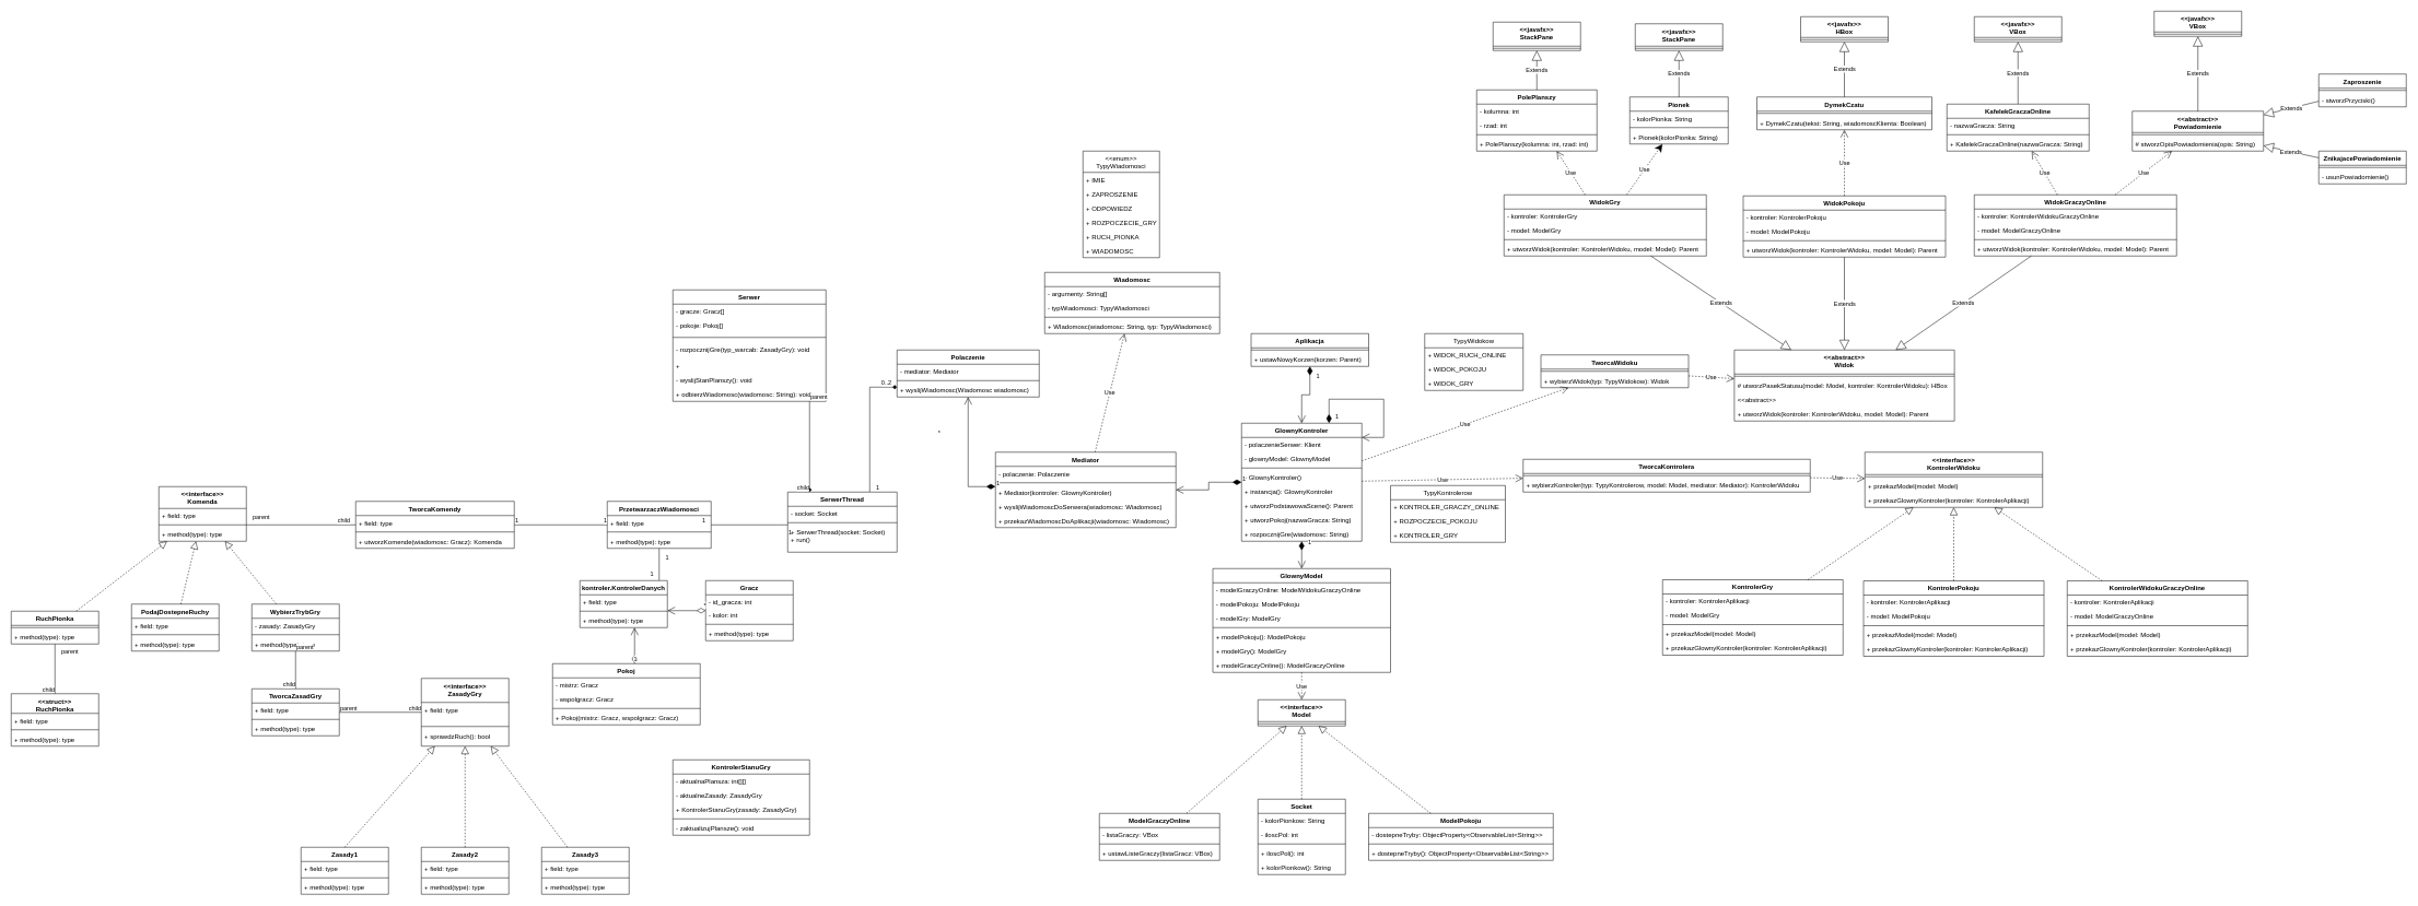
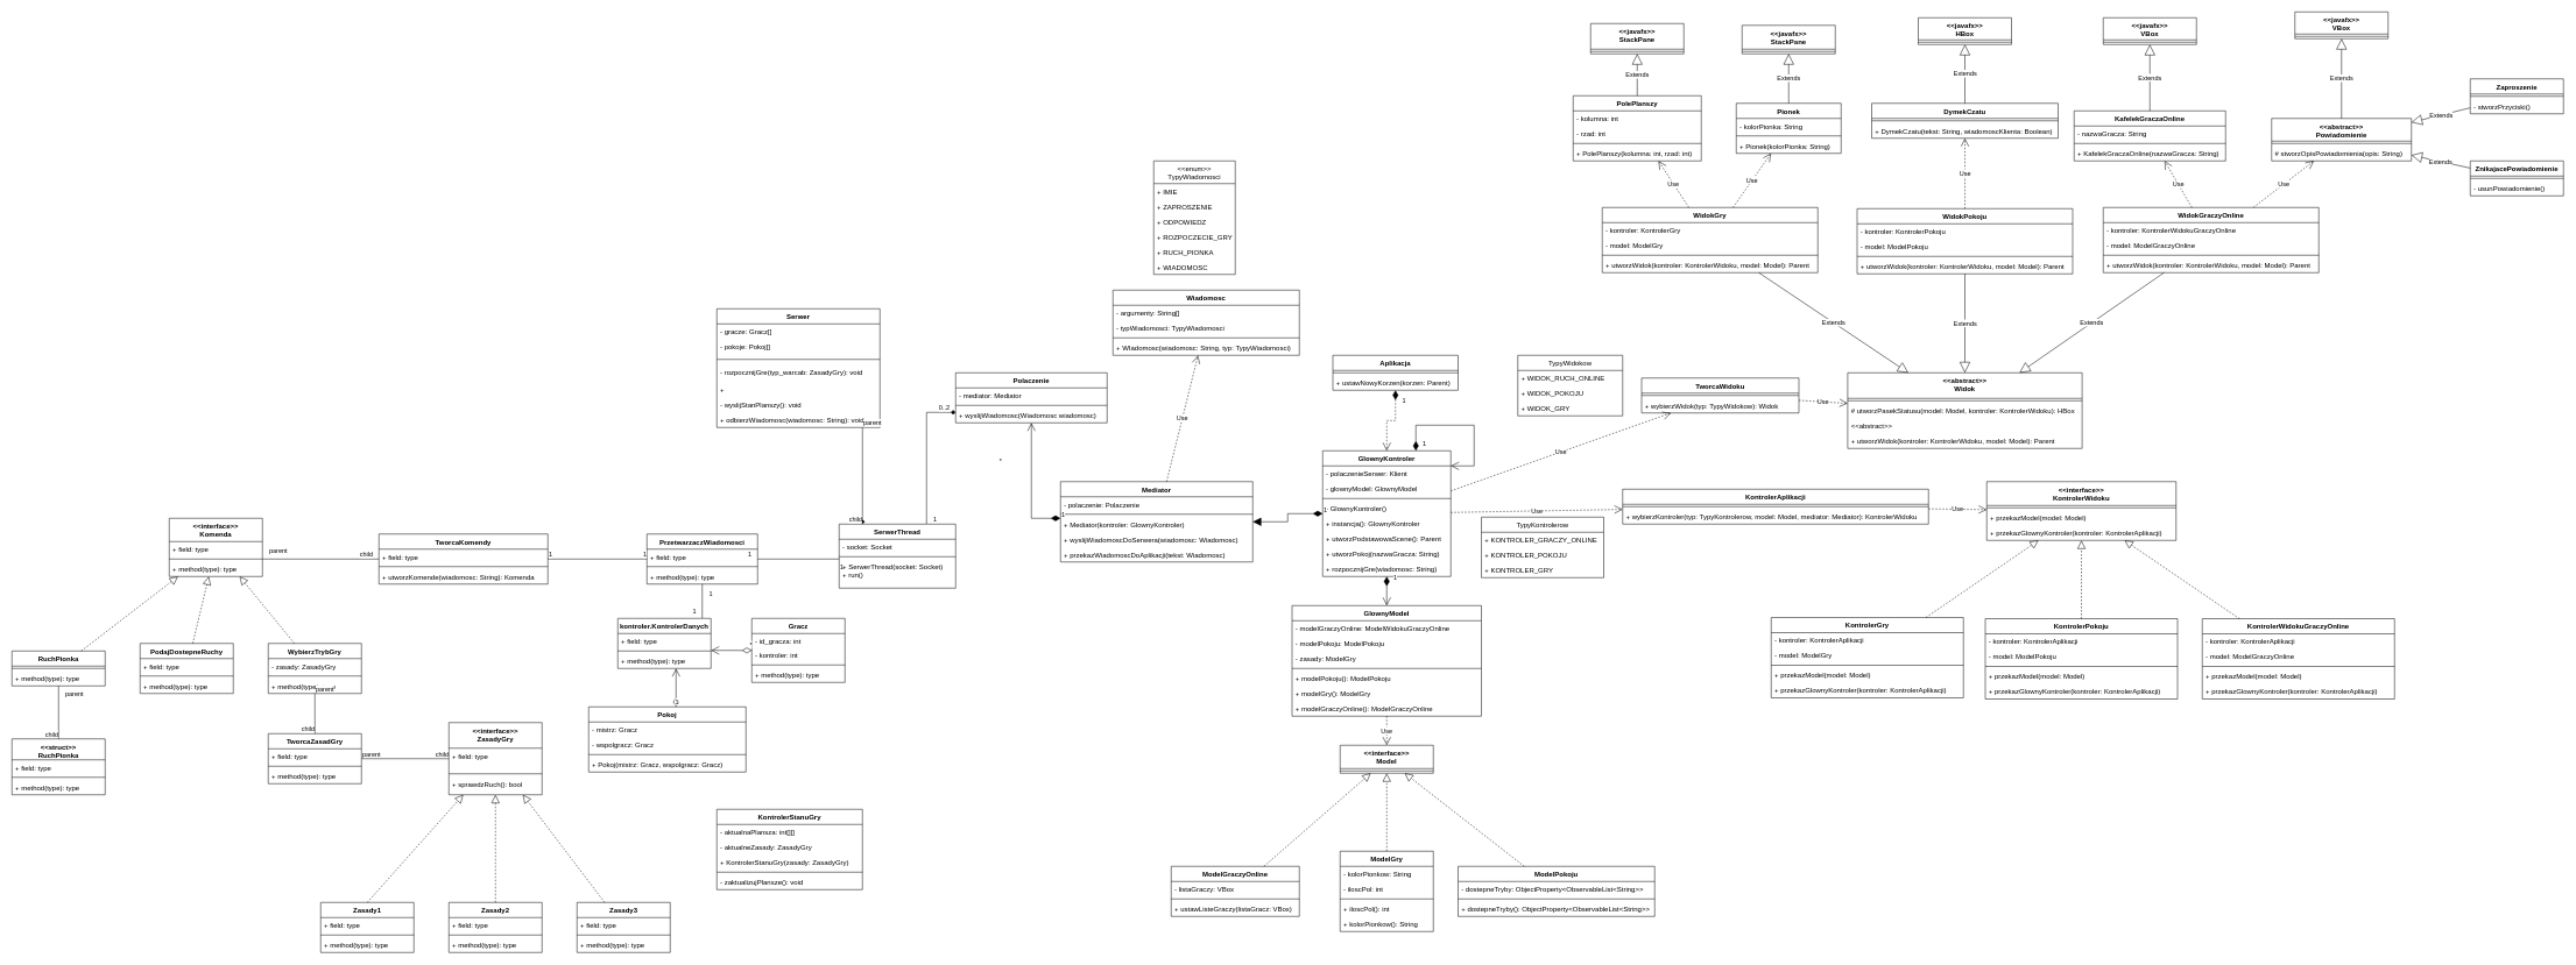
- <mxCell id="250" value="Use" style="endArrow=classic;endSize=12;dashed=1;html=1;rounded=0;" parent="1" source="151" target="220" edge="1"><mxGeometry width="160" relative="1" as="geometry"><mxPoint x="3030" y="290" as="sourcePoint" /><mxPoint x="3190" y="290" as="targetPoint" /></mxGeometry></mxCell>
+ <mxCell id="250" value="Use" style="endArrow=open;endSize=12;dashed=1;html=1;rounded=0;" parent="1" source="151" target="220" edge="1"><mxGeometry width="160" relative="1" as="geometry"><mxPoint x="3030" y="290" as="sourcePoint" /><mxPoint x="3190" y="290" as="targetPoint" /></mxGeometry></mxCell>
- <mxCell id="169" value="1" style="endArrow=open;html=1;endSize=12;startArrow=diamondThin;startSize=14;startFill=1;edgeStyle=orthogonalEdgeStyle;align=left;verticalAlign=bottom;rounded=0;" parent="1" source="121" target="129" edge="1"><mxGeometry x="-0.551" y="10" relative="1" as="geometry"><mxPoint x="2380" y="630" as="sourcePoint" /><mxPoint x="2490" y="740" as="targetPoint" /><mxPoint as="offset" /></mxGeometry></mxCell>
+ <mxCell id="169" value="1" style="endArrow=open;html=1;endSize=12;startArrow=diamondThin;startSize=14;startFill=1;edgeStyle=orthogonalEdgeStyle;align=left;verticalAlign=bottom;rounded=0;dashed=1;" parent="1" source="121" target="129" edge="1"><mxGeometry x="-0.551" y="10" relative="1" as="geometry"><mxPoint x="2380" y="630" as="sourcePoint" /><mxPoint x="2490" y="740" as="targetPoint" /><mxPoint as="offset" /></mxGeometry></mxCell>
- <mxCell id="171" value="TworcaKontrolera" style="swimlane;fontStyle=1;align=center;verticalAlign=top;childLayout=stackLayout;horizontal=1;startSize=26;horizontalStack=0;resizeParent=1;resizeParentMax=0;resizeLast=0;collapsible=1;marginBottom=0;" parent="1" vertex="1"><mxGeometry x="2785" y="840" width="525" height="60" as="geometry" /></mxCell>
+ <mxCell id="171" value="KontrolerAplikacji" style="swimlane;fontStyle=1;align=center;verticalAlign=top;childLayout=stackLayout;horizontal=1;startSize=26;horizontalStack=0;resizeParent=1;resizeParentMax=0;resizeLast=0;collapsible=1;marginBottom=0;" parent="1" vertex="1"><mxGeometry x="2785" y="840" width="525" height="60" as="geometry" /></mxCell>
- <mxCell id="257" value="1" style="endArrow=open;html=1;endSize=12;startArrow=diamondThin;startSize=14;startFill=1;edgeStyle=orthogonalEdgeStyle;align=left;verticalAlign=bottom;rounded=0;" parent="1" source="129" target="251" edge="1"><mxGeometry x="-1" y="3" relative="1" as="geometry"><mxPoint x="2150" y="730" as="sourcePoint" /><mxPoint x="2080" y="720" as="targetPoint" /></mxGeometry></mxCell>
+ <mxCell id="257" value="1" style="endArrow=block;html=1;endSize=12;startArrow=diamondThin;startSize=14;startFill=1;edgeStyle=orthogonalEdgeStyle;align=left;verticalAlign=bottom;rounded=0;" parent="1" source="129" target="251" edge="1"><mxGeometry x="-1" y="3" relative="1" as="geometry"><mxPoint x="2150" y="730" as="sourcePoint" /><mxPoint x="2080" y="720" as="targetPoint" /></mxGeometry></mxCell>
- <mxCell id="256" value="+ przekazWiadomoscDoAplikacji(wiadomosc: Wiadomosc)" style="text;strokeColor=none;fillColor=none;align=left;verticalAlign=top;spacingLeft=4;spacingRight=4;overflow=hidden;rotatable=0;points=[[0,0.5],[1,0.5]];portConstraint=eastwest;" parent="251" vertex="1"><mxGeometry y="112" width="330" height="26" as="geometry" /></mxCell>
+ <mxCell id="256" value="+ przekazWiadomoscDoAplikacji(tekst: Wiadomosc)" style="text;strokeColor=none;fillColor=none;align=left;verticalAlign=top;spacingLeft=4;spacingRight=4;overflow=hidden;rotatable=0;points=[[0,0.5],[1,0.5]];portConstraint=eastwest;" parent="251" vertex="1"><mxGeometry y="112" width="330" height="26" as="geometry" /></mxCell>
- <mxCell id="206" value="+ ROZPOCZECIE_POKOJU" style="text;strokeColor=none;fillColor=none;align=left;verticalAlign=top;spacingLeft=4;spacingRight=4;overflow=hidden;rotatable=0;points=[[0,0.5],[1,0.5]];portConstraint=eastwest;" parent="204" vertex="1"><mxGeometry y="52" width="210" height="26" as="geometry" /></mxCell>
+ <mxCell id="206" value="+ KONTROLER_POKOJU" style="text;strokeColor=none;fillColor=none;align=left;verticalAlign=top;spacingLeft=4;spacingRight=4;overflow=hidden;rotatable=0;points=[[0,0.5],[1,0.5]];portConstraint=eastwest;" parent="204" vertex="1"><mxGeometry y="52" width="210" height="26" as="geometry" /></mxCell>
- <mxCell id="36" value="+ utworzKomende(wiadomosc: Gracz): Komenda" style="text;strokeColor=none;fillColor=none;align=left;verticalAlign=top;spacingLeft=4;spacingRight=4;overflow=hidden;rotatable=0;points=[[0,0.5],[1,0.5]];portConstraint=eastwest;" parent="33" vertex="1"><mxGeometry y="60" width="290" height="26" as="geometry" /></mxCell>
+ <mxCell id="36" value="+ utworzKomende(wiadomosc: String): Komenda" style="text;strokeColor=none;fillColor=none;align=left;verticalAlign=top;spacingLeft=4;spacingRight=4;overflow=hidden;rotatable=0;points=[[0,0.5],[1,0.5]];portConstraint=eastwest;" parent="33" vertex="1"><mxGeometry y="60" width="290" height="26" as="geometry" /></mxCell>
- <mxCell id="16" value="- kolor: int" style="text;strokeColor=none;fillColor=none;align=left;verticalAlign=top;spacingLeft=4;spacingRight=4;overflow=hidden;rotatable=0;points=[[0,0.5],[1,0.5]];portConstraint=eastwest;" parent="14" vertex="1"><mxGeometry y="50" width="160" height="26" as="geometry" /></mxCell>
+ <mxCell id="16" value="- kontroler: int" style="text;strokeColor=none;fillColor=none;align=left;verticalAlign=top;spacingLeft=4;spacingRight=4;overflow=hidden;rotatable=0;points=[[0,0.5],[1,0.5]];portConstraint=eastwest;" parent="14" vertex="1"><mxGeometry y="50" width="160" height="26" as="geometry" /></mxCell>
- <mxCell id="159" value="- modelGry: ModelGry" style="text;strokeColor=none;fillColor=none;align=left;verticalAlign=top;spacingLeft=4;spacingRight=4;overflow=hidden;rotatable=0;points=[[0,0.5],[1,0.5]];portConstraint=eastwest;" parent="156" vertex="1"><mxGeometry y="78" width="325" height="26" as="geometry" /></mxCell>
+ <mxCell id="159" value="- zasady: ModelGry" style="text;strokeColor=none;fillColor=none;align=left;verticalAlign=top;spacingLeft=4;spacingRight=4;overflow=hidden;rotatable=0;points=[[0,0.5],[1,0.5]];portConstraint=eastwest;" parent="156" vertex="1"><mxGeometry y="78" width="325" height="26" as="geometry" /></mxCell>
- <mxCell id="234" value="Socket" style="swimlane;fontStyle=1;align=center;verticalAlign=top;childLayout=stackLayout;horizontal=1;startSize=26;horizontalStack=0;resizeParent=1;resizeParentMax=0;resizeLast=0;collapsible=1;marginBottom=0;" parent="1" vertex="1"><mxGeometry x="2300" y="1462" width="160" height="138" as="geometry" /></mxCell>
+ <mxCell id="234" value="ModelGry" style="swimlane;fontStyle=1;align=center;verticalAlign=top;childLayout=stackLayout;horizontal=1;startSize=26;horizontalStack=0;resizeParent=1;resizeParentMax=0;resizeLast=0;collapsible=1;marginBottom=0;" parent="1" vertex="1"><mxGeometry x="2300" y="1462" width="160" height="138" as="geometry" /></mxCell>
